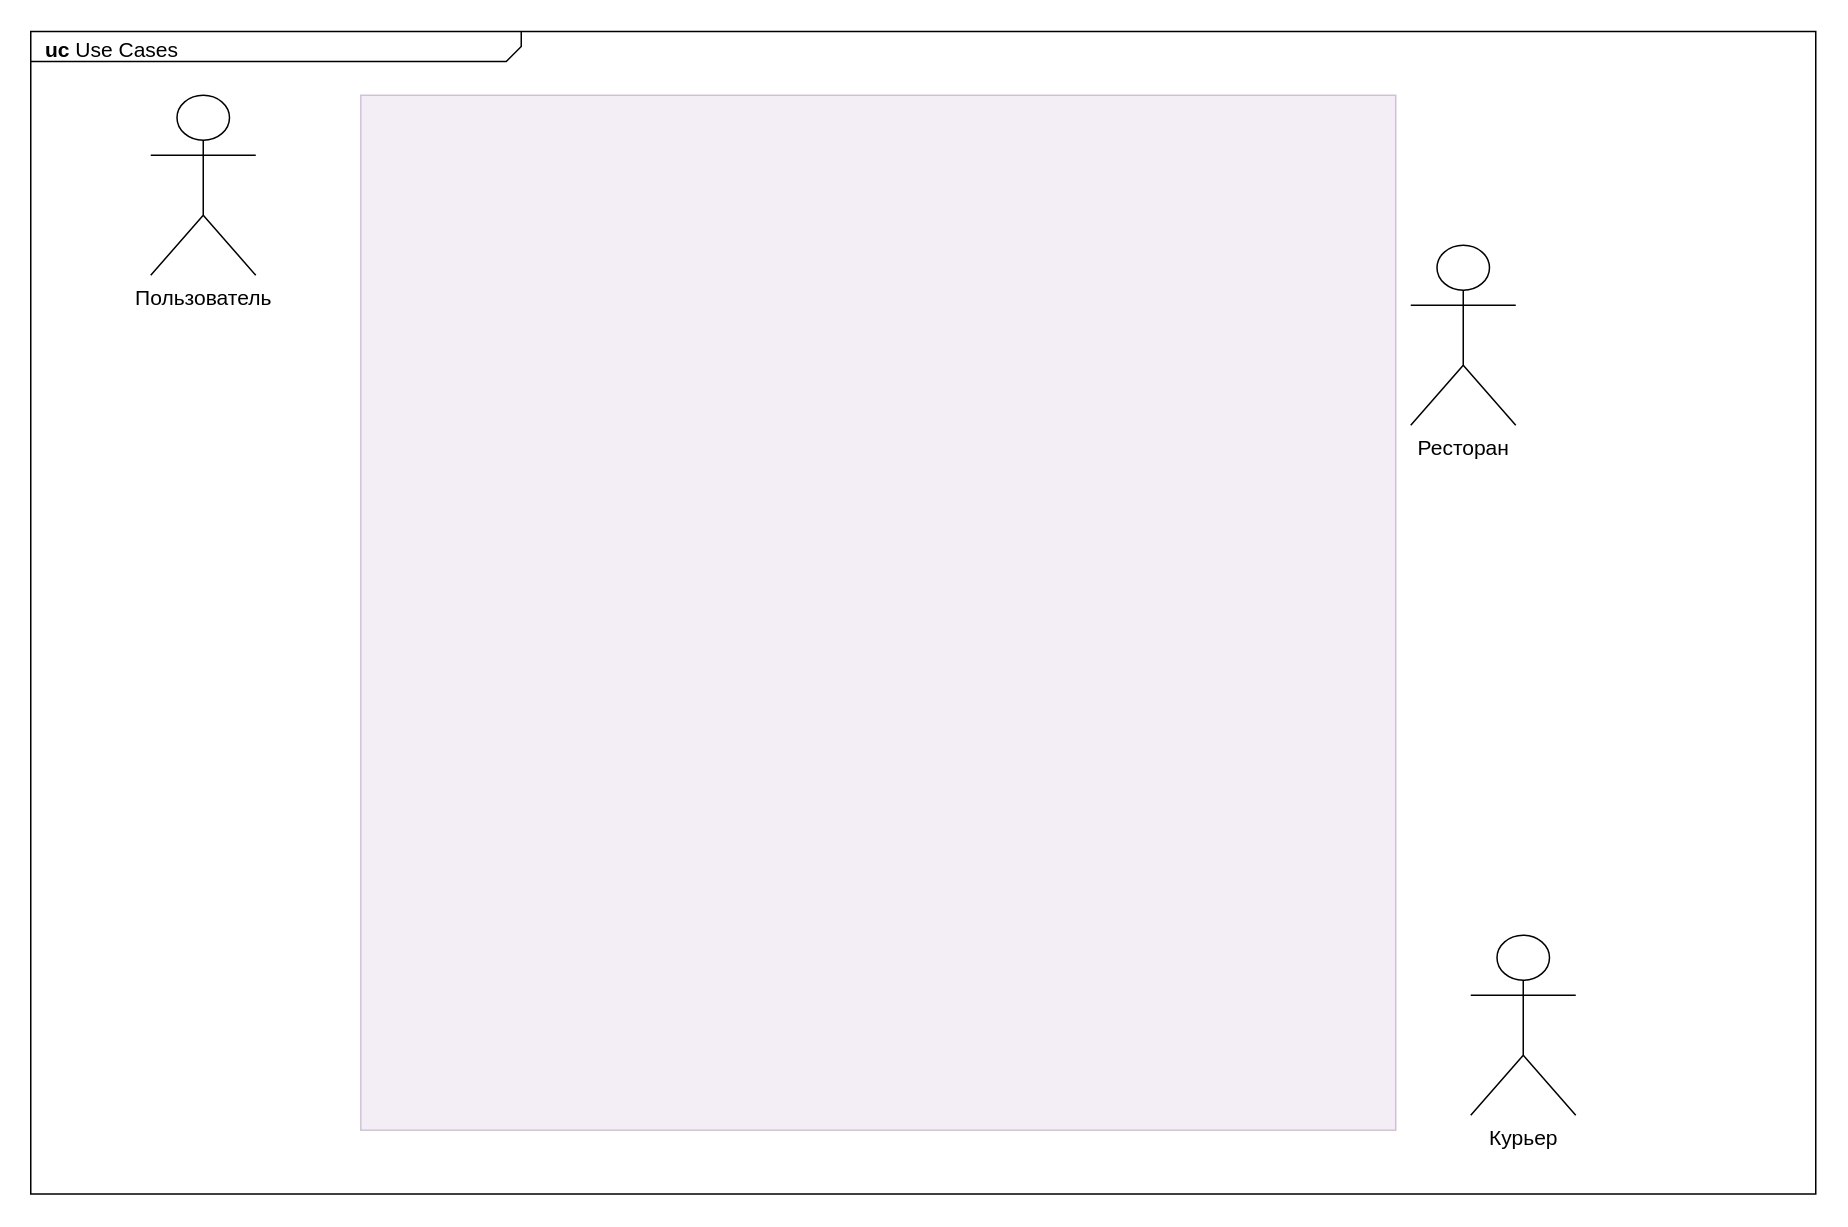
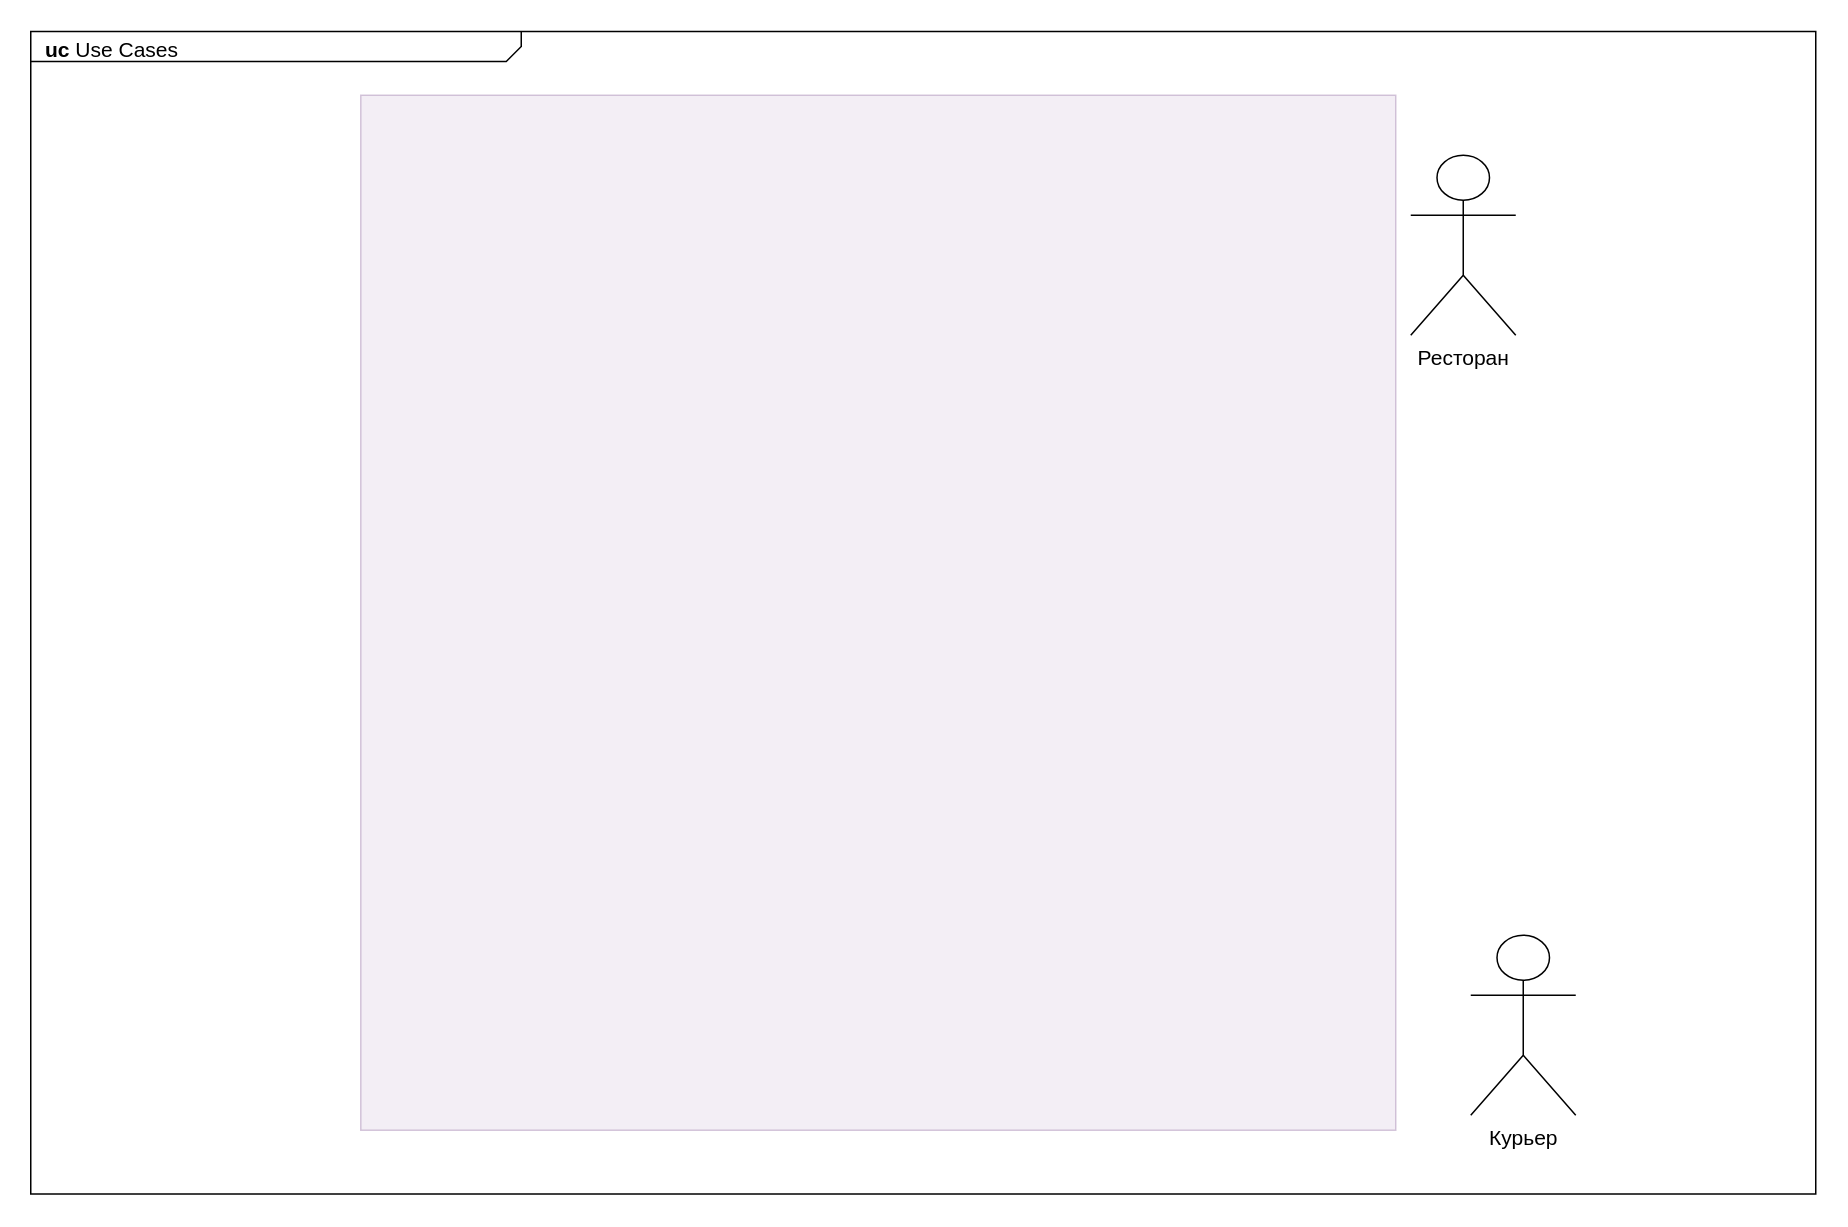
- <mxCell id="4" value="&lt;font style=&quot;font-size: 14px;&quot;&gt;Пользователь&lt;/font&gt;" style="shape=umlActor;verticalLabelPosition=bottom;verticalAlign=top;html=1;outlineConnect=0;fontSize=14;" vertex="1" parent="1"><mxGeometry x="100" y="63" width="70" height="120" as="geometry" /></mxCell>
- <mxCell id="6" value="Ресторан" style="shape=umlActor;verticalLabelPosition=bottom;verticalAlign=top;html=1;outlineConnect=0;fontSize=14;" vertex="1" parent="1"><mxGeometry x="940" y="163" width="70" height="120" as="geometry" /></mxCell>
+ <mxCell id="6" value="Ресторан" style="shape=umlActor;verticalLabelPosition=bottom;verticalAlign=top;html=1;outlineConnect=0;fontSize=14;" vertex="1" parent="1"><mxGeometry x="940" y="103" width="70" height="120" as="geometry" /></mxCell>
